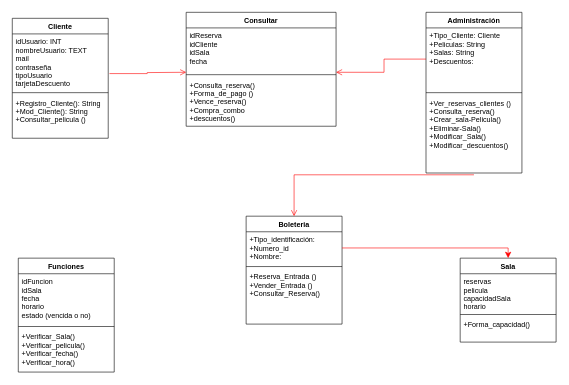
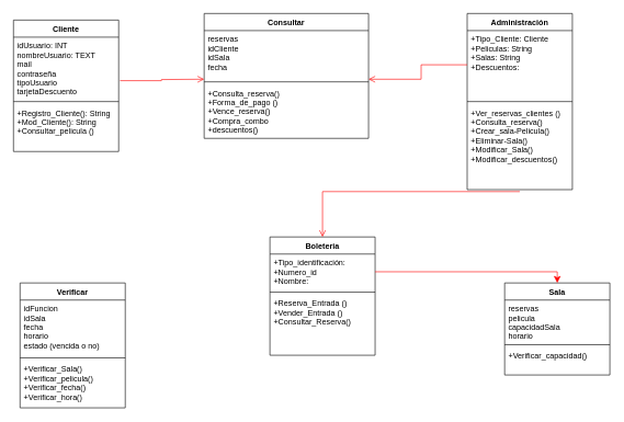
- <mxCell id="7" value="idReserva&#10;idCliente&#10;idSala&#10;fecha" style="text;strokeColor=none;fillColor=none;align=left;verticalAlign=top;spacingLeft=4;spacingRight=4;overflow=hidden;rotatable=0;points=[[0,0.5],[1,0.5]];portConstraint=eastwest;" parent="6" vertex="1"><mxGeometry y="26" width="250" height="74" as="geometry" /></mxCell>
+ <mxCell id="7" value="reservas&#10;idCliente&#10;idSala&#10;fecha" style="text;strokeColor=none;fillColor=none;align=left;verticalAlign=top;spacingLeft=4;spacingRight=4;overflow=hidden;rotatable=0;points=[[0,0.5],[1,0.5]];portConstraint=eastwest;" parent="6" vertex="1"><mxGeometry y="26" width="250" height="74" as="geometry" /></mxCell>
- <mxCell id="21" value="Funciones" style="swimlane;fontStyle=1;align=center;verticalAlign=top;childLayout=stackLayout;horizontal=1;startSize=26;horizontalStack=0;resizeParent=1;resizeParentMax=0;resizeLast=0;collapsible=1;marginBottom=0;" parent="1" vertex="1"><mxGeometry x="30" y="430" width="160" height="190" as="geometry" /></mxCell>
+ <mxCell id="21" value="Verificar" style="swimlane;fontStyle=1;align=center;verticalAlign=top;childLayout=stackLayout;horizontal=1;startSize=26;horizontalStack=0;resizeParent=1;resizeParentMax=0;resizeLast=0;collapsible=1;marginBottom=0;" parent="1" vertex="1"><mxGeometry x="30" y="430" width="160" height="190" as="geometry" /></mxCell>
- <mxCell id="28" value="+Forma_capacidad()" style="text;strokeColor=none;fillColor=none;align=left;verticalAlign=top;spacingLeft=4;spacingRight=4;overflow=hidden;rotatable=0;points=[[0,0.5],[1,0.5]];portConstraint=eastwest;" parent="25" vertex="1"><mxGeometry y="98" width="160" height="42" as="geometry" /></mxCell>
+ <mxCell id="28" value="+Verificar_capacidad()" style="text;strokeColor=none;fillColor=none;align=left;verticalAlign=top;spacingLeft=4;spacingRight=4;overflow=hidden;rotatable=0;points=[[0,0.5],[1,0.5]];portConstraint=eastwest;" parent="25" vertex="1"><mxGeometry y="98" width="160" height="42" as="geometry" /></mxCell>
